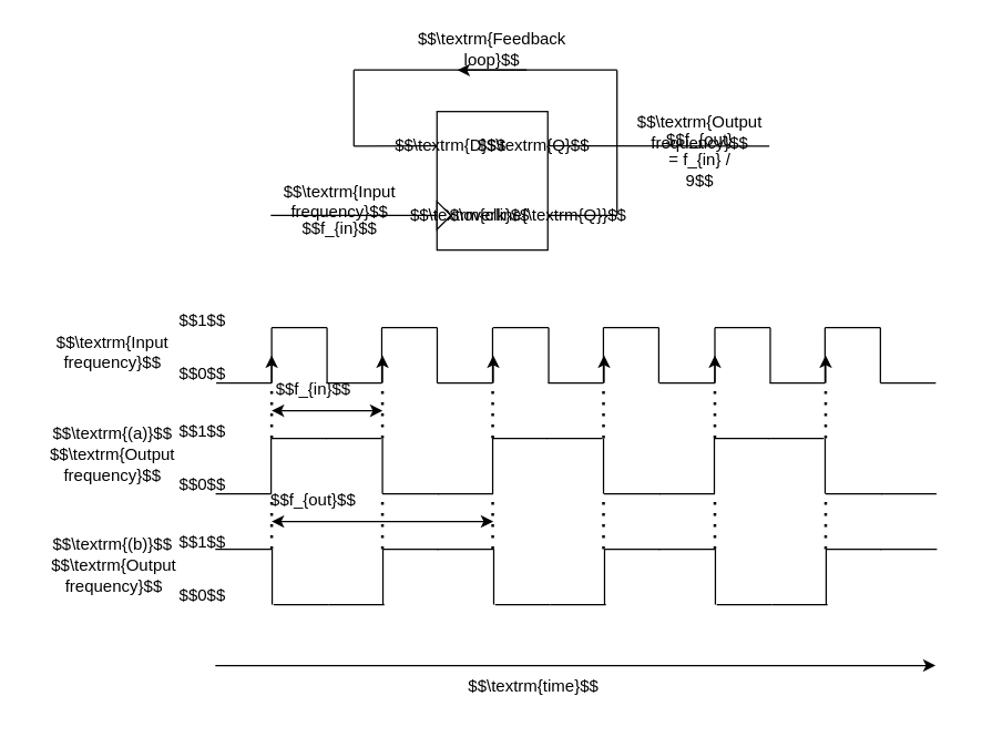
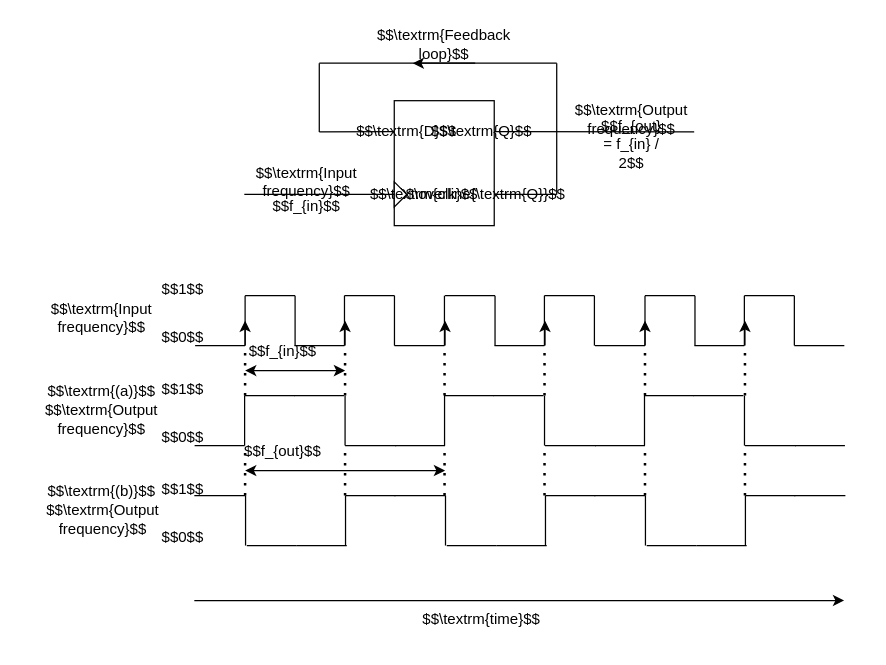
- <mxCell id="114" value="&lt;div&gt;$$f_{out} = f_{in} / 9$$&lt;/div&gt;" style="text;html=1;align=center;verticalAlign=middle;whiteSpace=wrap;rounded=0;" parent="1" vertex="1"><mxGeometry x="475" y="100" width="60" height="30" as="geometry" /></mxCell>
+ <mxCell id="114" value="&lt;div&gt;$$f_{out} = f_{in} / 2$$&lt;/div&gt;" style="text;html=1;align=center;verticalAlign=middle;whiteSpace=wrap;rounded=0;" parent="1" vertex="1"><mxGeometry x="475" y="100" width="60" height="30" as="geometry" /></mxCell>
